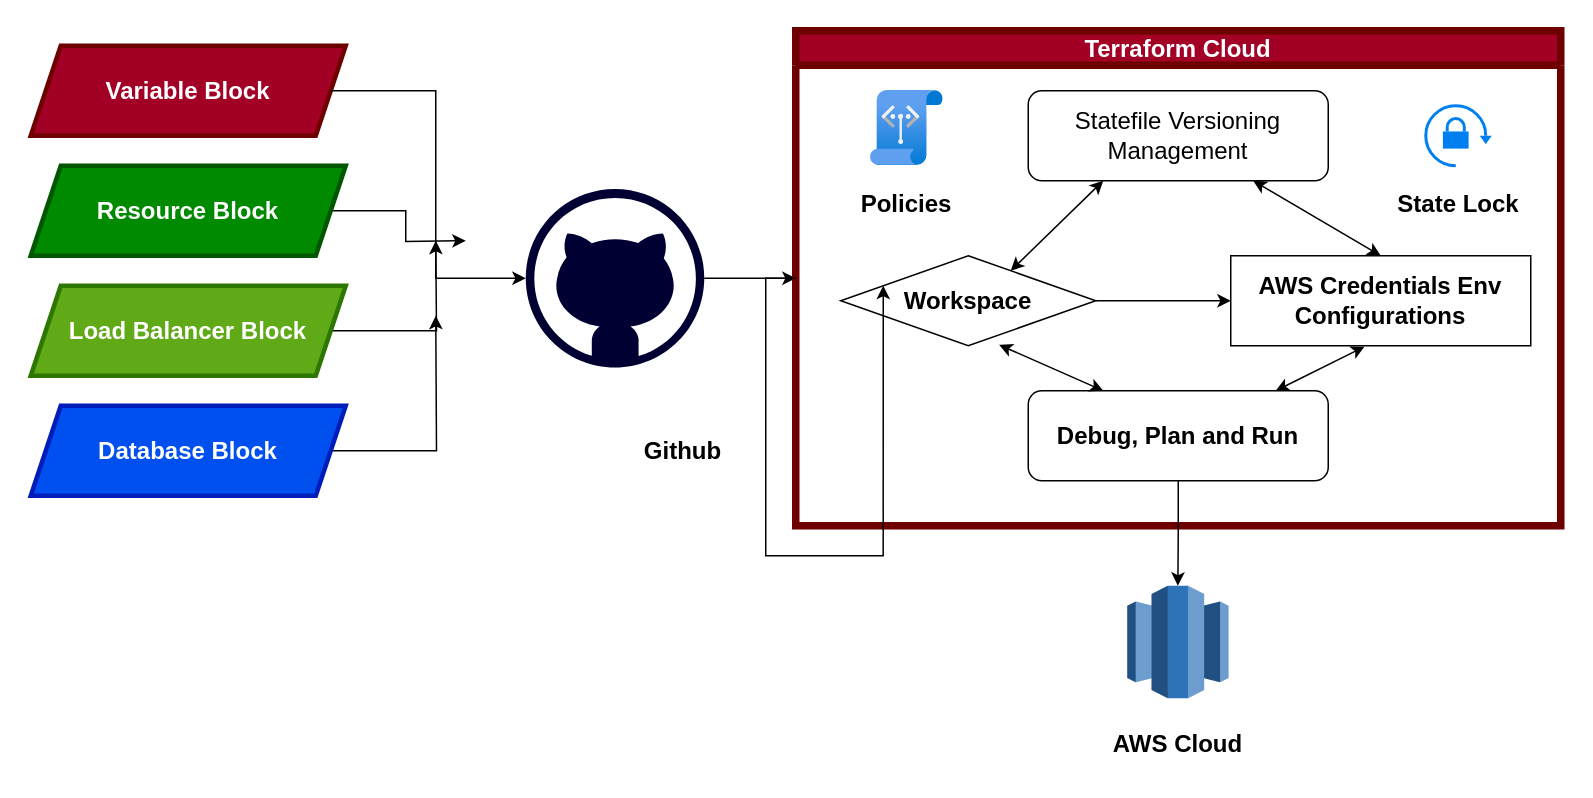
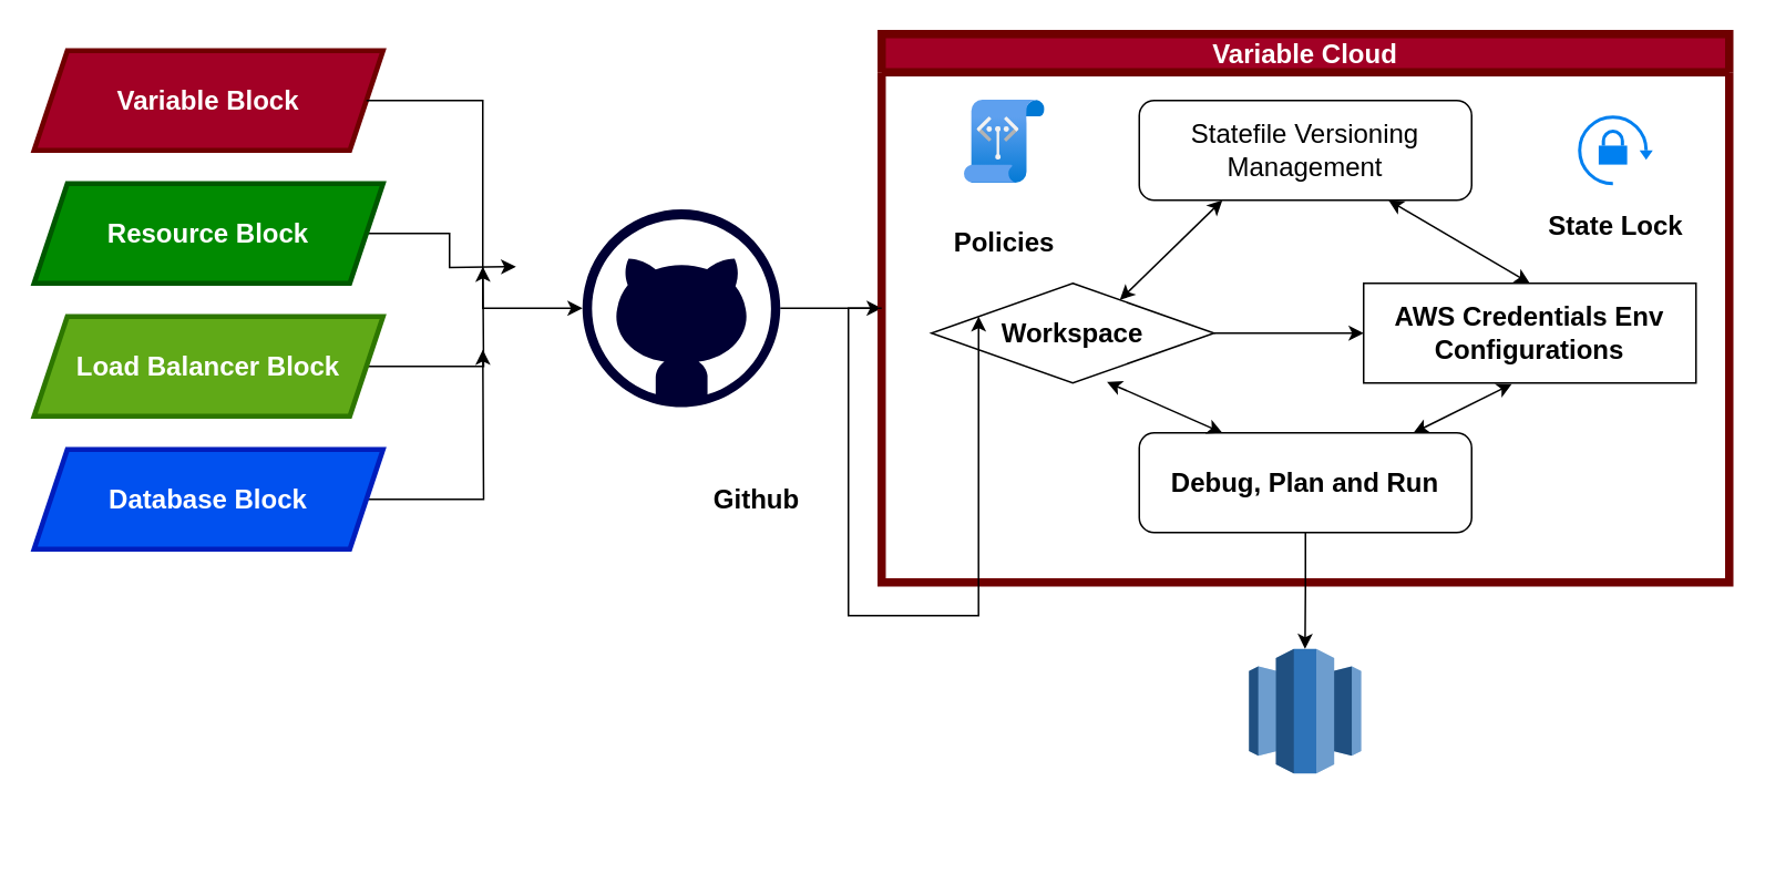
- <mxCell id="12" value="&lt;font style=&quot;font-size: 16px;&quot;&gt;Terraform Cloud&lt;/font&gt;" style="swimlane;whiteSpace=wrap;html=1;fillColor=#a20025;fontColor=#ffffff;strokeColor=#6F0000;fillStyle=auto;strokeWidth=5;" vertex="1" parent="1"><mxGeometry x="530" y="20" width="510" height="330" as="geometry" /></mxCell>
+ <mxCell id="12" value="&lt;font style=&quot;font-size: 16px;&quot;&gt;Variable Cloud&lt;/font&gt;" style="swimlane;whiteSpace=wrap;html=1;fillColor=#a20025;fontColor=#ffffff;strokeColor=#6F0000;fillStyle=auto;strokeWidth=5;" vertex="1" parent="1"><mxGeometry x="530" y="20" width="510" height="330" as="geometry" /></mxCell>
- <mxCell id="19" value="&lt;font style=&quot;font-size: 16px;&quot;&gt;&lt;b&gt;Policies&lt;/b&gt;&lt;/font&gt;" style="text;html=1;align=center;verticalAlign=middle;whiteSpace=wrap;rounded=0;fillColor=default;" vertex="1" parent="12"><mxGeometry x="23.44" y="100" width="101.56" height="30" as="geometry" /></mxCell>
+ <mxCell id="19" value="&lt;font style=&quot;font-size: 16px;&quot;&gt;&lt;b&gt;Policies&lt;/b&gt;&lt;/font&gt;" style="text;html=1;align=center;verticalAlign=middle;whiteSpace=wrap;rounded=0;fillColor=default;" vertex="1" parent="12"><mxGeometry x="23.44" y="110" width="101.56" height="30" as="geometry" /></mxCell>
- <mxCell id="28" value="&lt;font style=&quot;font-size: 16px;&quot;&gt;&lt;b&gt;AWS Cloud&lt;/b&gt;&lt;/font&gt;" style="text;html=1;align=center;verticalAlign=middle;whiteSpace=wrap;rounded=0;fillColor=default;" vertex="1" parent="1"><mxGeometry x="734.22" y="480" width="101.56" height="30" as="geometry" /></mxCell>
